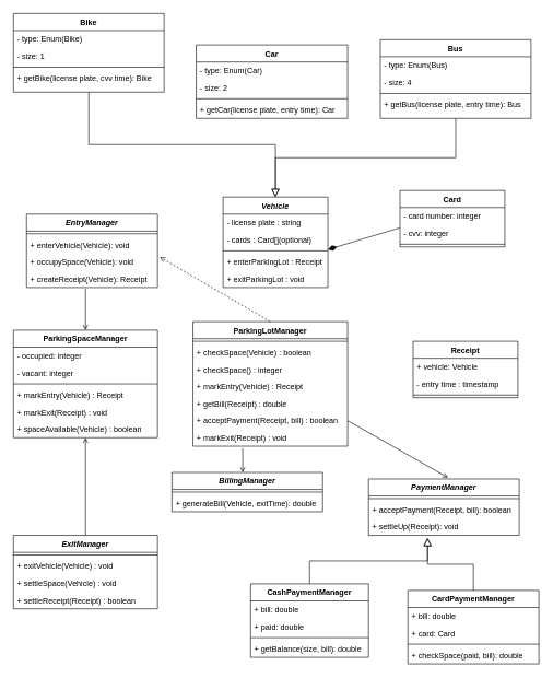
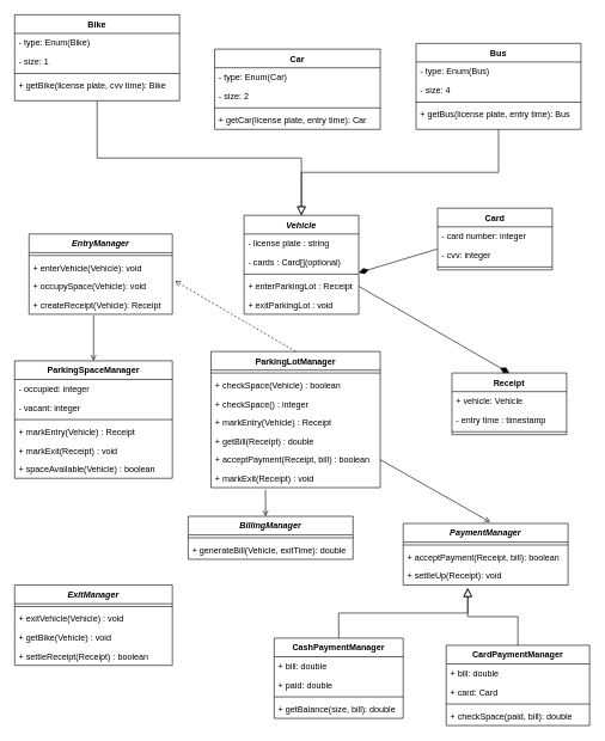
+ <mxCell id="71" value="" style="edgeStyle=none;rounded=0;orthogonalLoop=1;jettySize=auto;html=1;endArrow=diamondThin;endFill=1;exitX=1;exitY=0.5;exitDx=0;exitDy=0;entryX=0.5;entryY=0;entryDx=0;entryDy=0;endSize=12;" edge="1" parent="1" source="6" target="45"><mxGeometry relative="1" as="geometry"><mxPoint x="619.52" y="356.992" as="sourcePoint" /><mxPoint x="510" y="390" as="targetPoint" /></mxGeometry></mxCell>
- <mxCell id="26" value="" style="edgeStyle=none;rounded=0;orthogonalLoop=1;jettySize=auto;html=1;endArrow=open;endFill=0;endSize=6;" edge="1" parent="1" source="80" target="27"><mxGeometry relative="1" as="geometry" /></mxCell>
- <mxCell id="83" value="+ settleSpace(Vehicle) : void" style="text;strokeColor=none;fillColor=none;align=left;verticalAlign=top;spacingLeft=4;spacingRight=4;overflow=hidden;rotatable=0;points=[[0,0.5],[1,0.5]];portConstraint=eastwest;" vertex="1" parent="80"><mxGeometry y="60" width="220" height="26" as="geometry" /></mxCell>
+ <mxCell id="83" value="+ getBike(Vehicle) : void" style="text;strokeColor=none;fillColor=none;align=left;verticalAlign=top;spacingLeft=4;spacingRight=4;overflow=hidden;rotatable=0;points=[[0,0.5],[1,0.5]];portConstraint=eastwest;" vertex="1" parent="80"><mxGeometry y="60" width="220" height="26" as="geometry" /></mxCell>
